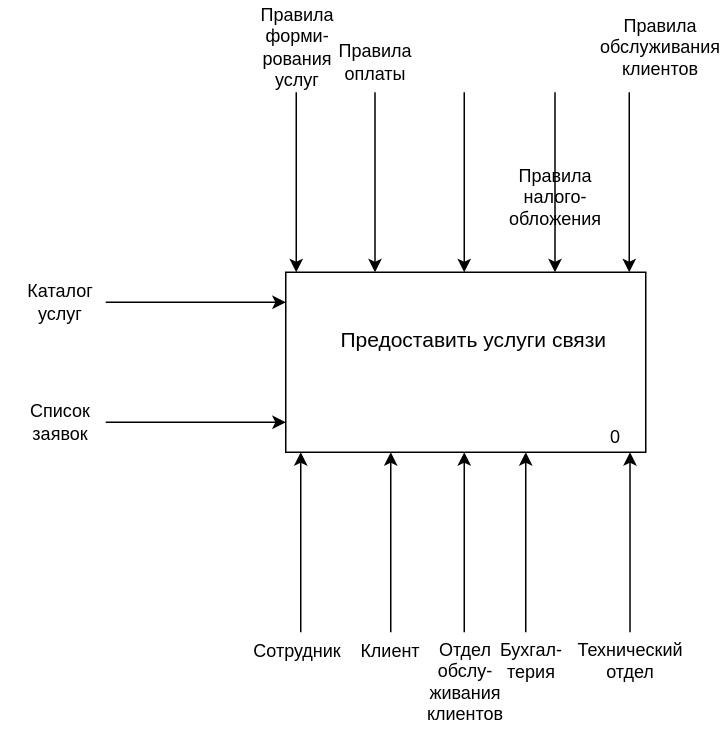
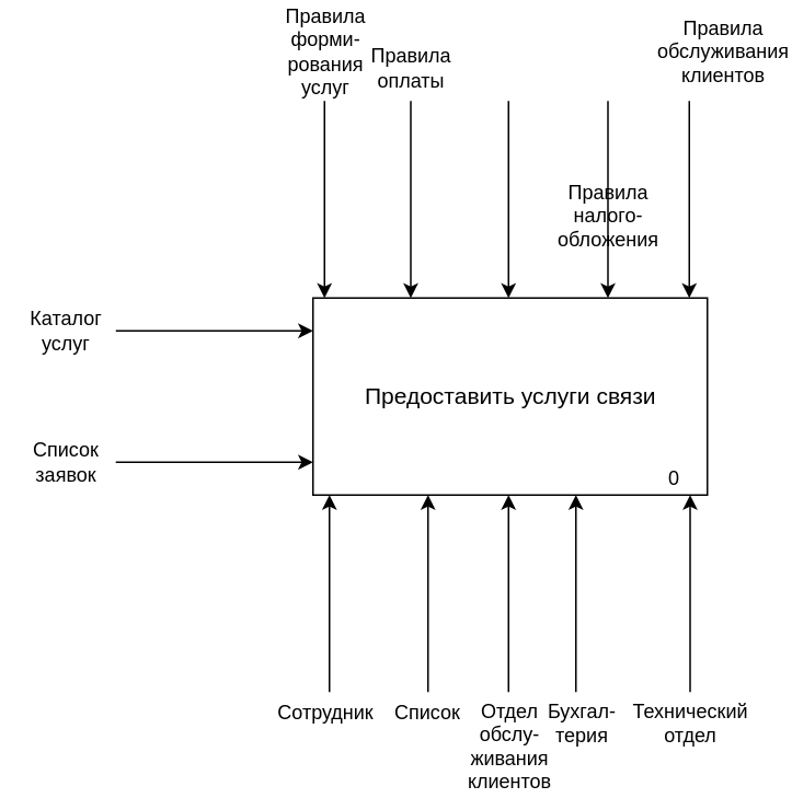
- <mxCell id="3" value="&lt;font style=&quot;font-size: 14px&quot;&gt;Предоставить услуги связи&lt;/font&gt;" style="text;html=1;strokeColor=none;fillColor=none;align=center;verticalAlign=middle;whiteSpace=wrap;rounded=0;" vertex="1" parent="1"><mxGeometry x="222.5" y="208.5" width="185" height="35" as="geometry" /></mxCell>
+ <mxCell id="3" value="&lt;font style=&quot;font-size: 14px&quot;&gt;Предоставить услуги связи&lt;/font&gt;" style="text;html=1;strokeColor=none;fillColor=none;align=center;verticalAlign=middle;whiteSpace=wrap;rounded=0;" vertex="1" parent="1"><mxGeometry x="217.5" y="223.5" width="185" height="35" as="geometry" /></mxCell>
- <mxCell id="8" value="Клиент" style="text;html=1;strokeColor=none;fillColor=none;align=center;verticalAlign=middle;whiteSpace=wrap;rounded=0;" vertex="1" parent="1"><mxGeometry x="240" y="424" width="40" height="20" as="geometry" /></mxCell>
+ <mxCell id="8" value="Список" style="text;html=1;strokeColor=none;fillColor=none;align=center;verticalAlign=middle;whiteSpace=wrap;rounded=0;" vertex="1" parent="1"><mxGeometry x="240" y="424" width="40" height="20" as="geometry" /></mxCell>
